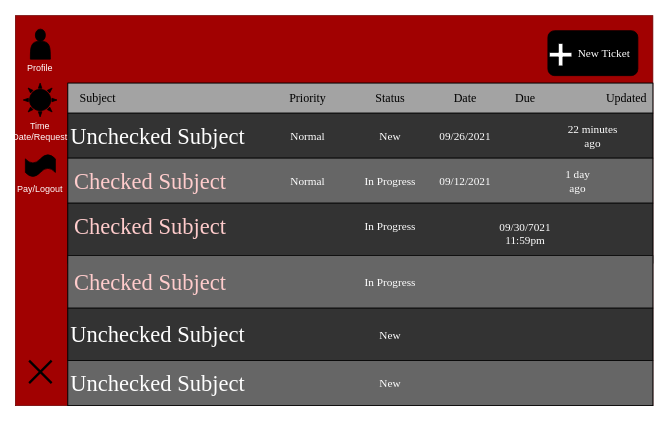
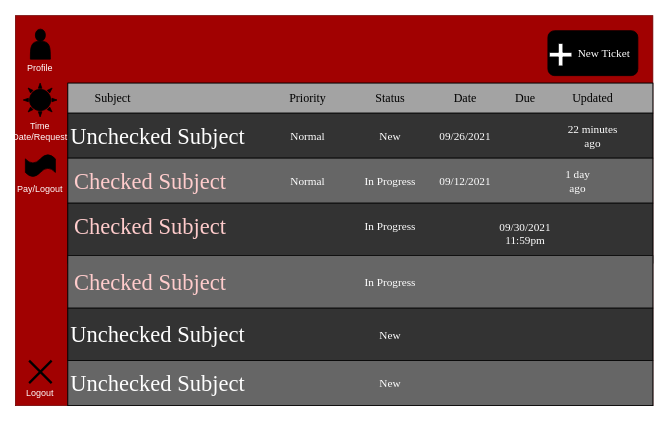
- <mxCell id="5" value="Subject" style="text;html=1;strokeColor=none;fillColor=none;align=center;verticalAlign=middle;whiteSpace=wrap;rounded=0;fontFamily=Times New Roman;fontColor=#000000;fontSize=16;" parent="1" vertex="1"><mxGeometry x="110" y="120" width="40" height="20" as="geometry" /></mxCell>
+ <mxCell id="5" value="Subject" style="text;html=1;strokeColor=none;fillColor=none;align=center;verticalAlign=middle;whiteSpace=wrap;rounded=0;fontFamily=Times New Roman;fontColor=#000000;fontSize=16;" parent="1" vertex="1"><mxGeometry x="130" y="120" width="40" height="20" as="geometry" /></mxCell>
- <mxCell id="10" value="Updated" style="text;html=1;strokeColor=none;fillColor=none;align=center;verticalAlign=middle;whiteSpace=wrap;rounded=0;fontFamily=Times New Roman;fontSize=16;fontColor=#000000;" parent="1" vertex="1"><mxGeometry x="815" y="120" width="40" height="20" as="geometry" /></mxCell>
+ <mxCell id="10" value="Updated" style="text;html=1;strokeColor=none;fillColor=none;align=center;verticalAlign=middle;whiteSpace=wrap;rounded=0;fontFamily=Times New Roman;fontSize=16;fontColor=#000000;" parent="1" vertex="1"><mxGeometry x="770" y="120" width="40" height="20" as="geometry" /></mxCell>
- <mxCell id="35" value="09/30/7021&lt;br&gt;11:59pm" style="text;html=1;strokeColor=none;fillColor=none;align=center;verticalAlign=middle;whiteSpace=wrap;rounded=0;fontFamily=Times New Roman;fontSize=15;fontColor=#FFFFFF;" parent="1" vertex="1"><mxGeometry x="680" y="300" width="40" height="20" as="geometry" /></mxCell>
+ <mxCell id="35" value="09/30/2021&lt;br&gt;11:59pm" style="text;html=1;strokeColor=none;fillColor=none;align=center;verticalAlign=middle;whiteSpace=wrap;rounded=0;fontFamily=Times New Roman;fontSize=15;fontColor=#FFFFFF;" parent="1" vertex="1"><mxGeometry x="680" y="300" width="40" height="20" as="geometry" /></mxCell>
+ <mxCell id="42" value="Logout" style="text;html=1;strokeColor=none;fillColor=none;align=center;verticalAlign=middle;whiteSpace=wrap;rounded=0;fontColor=#FFFFFF;" vertex="1" parent="1"><mxGeometry x="33" y="513" width="40" height="20" as="geometry" /></mxCell>
